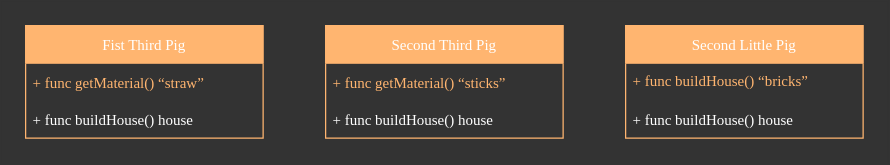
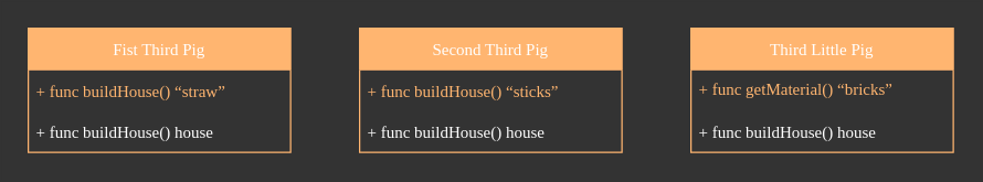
- <mxCell id="8" value="Second Little Pig" style="swimlane;fontStyle=0;childLayout=stackLayout;horizontal=1;startSize=30;horizontalStack=0;resizeParent=1;resizeParentMax=0;resizeLast=0;collapsible=1;marginBottom=0;fontFamily=Comic Sans MS;fontColor=#FFFFFF;labelBackgroundColor=none;fillColor=#FFB570;strokeColor=#FFB570;" vertex="1" parent="1"><mxGeometry x="500" y="20" width="190" height="90" as="geometry" /></mxCell>
+ <mxCell id="8" value="Third Little Pig" style="swimlane;fontStyle=0;childLayout=stackLayout;horizontal=1;startSize=30;horizontalStack=0;resizeParent=1;resizeParentMax=0;resizeLast=0;collapsible=1;marginBottom=0;fontFamily=Comic Sans MS;fontColor=#FFFFFF;labelBackgroundColor=none;fillColor=#FFB570;strokeColor=#FFB570;" vertex="1" parent="1"><mxGeometry x="500" y="20" width="190" height="90" as="geometry" /></mxCell>
- <mxCell id="9" value="+ func buildHouse() “bricks”" style="text;strokeColor=none;fillColor=none;align=left;verticalAlign=middle;spacingLeft=4;spacingRight=4;overflow=hidden;points=[[0,0.5],[1,0.5]];portConstraint=eastwest;rotatable=0;fontFamily=Comic Sans MS;fontColor=#FFB570;whiteSpace=wrap;" vertex="1" parent="8"><mxGeometry y="30" width="190" height="30" as="geometry" /></mxCell>
+ <mxCell id="9" value="+ func getMaterial() “bricks”" style="text;strokeColor=none;fillColor=none;align=left;verticalAlign=middle;spacingLeft=4;spacingRight=4;overflow=hidden;points=[[0,0.5],[1,0.5]];portConstraint=eastwest;rotatable=0;fontFamily=Comic Sans MS;fontColor=#FFB570;whiteSpace=wrap;" vertex="1" parent="8"><mxGeometry y="30" width="190" height="30" as="geometry" /></mxCell>
- <mxCell id="3" value="+ func getMaterial() “straw”" style="text;strokeColor=none;fillColor=none;align=left;verticalAlign=middle;spacingLeft=4;spacingRight=4;overflow=hidden;points=[[0,0.5],[1,0.5]];portConstraint=eastwest;rotatable=0;fontFamily=Comic Sans MS;fontColor=#FFB570;" vertex="1" parent="2"><mxGeometry y="30" width="190" height="30" as="geometry" /></mxCell>
+ <mxCell id="3" value="+ func buildHouse() “straw”" style="text;strokeColor=none;fillColor=none;align=left;verticalAlign=middle;spacingLeft=4;spacingRight=4;overflow=hidden;points=[[0,0.5],[1,0.5]];portConstraint=eastwest;rotatable=0;fontFamily=Comic Sans MS;fontColor=#FFB570;" vertex="1" parent="2"><mxGeometry y="30" width="190" height="30" as="geometry" /></mxCell>
- <mxCell id="6" value="+ func getMaterial() “sticks”" style="text;strokeColor=none;fillColor=none;align=left;verticalAlign=middle;spacingLeft=4;spacingRight=4;overflow=hidden;points=[[0,0.5],[1,0.5]];portConstraint=eastwest;rotatable=0;fontFamily=Comic Sans MS;fontColor=#FFB570;" vertex="1" parent="5"><mxGeometry y="30" width="190" height="30" as="geometry" /></mxCell>
+ <mxCell id="6" value="+ func buildHouse() “sticks”" style="text;strokeColor=none;fillColor=none;align=left;verticalAlign=middle;spacingLeft=4;spacingRight=4;overflow=hidden;points=[[0,0.5],[1,0.5]];portConstraint=eastwest;rotatable=0;fontFamily=Comic Sans MS;fontColor=#FFB570;" vertex="1" parent="5"><mxGeometry y="30" width="190" height="30" as="geometry" /></mxCell>
